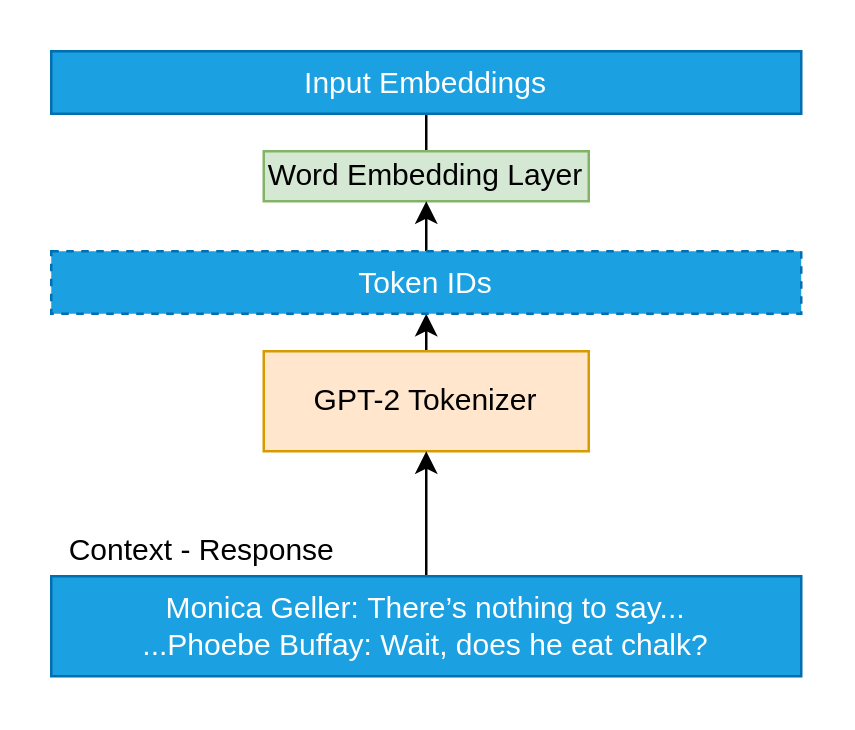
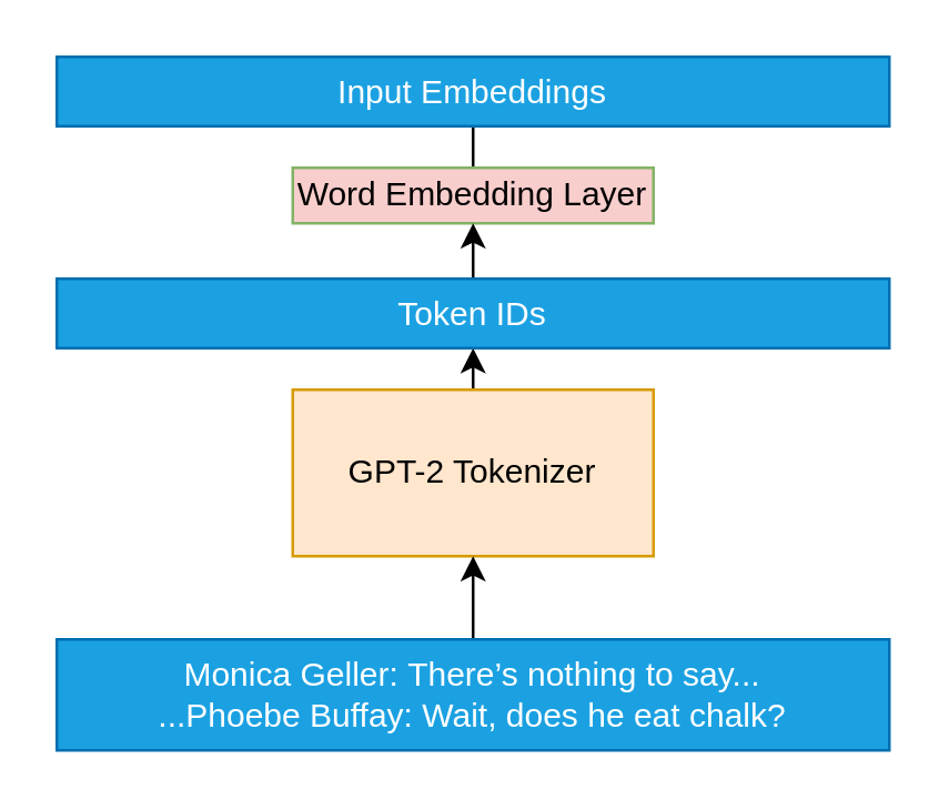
- <mxCell id="5" value="Word Embedding Layer" style="rounded=0;whiteSpace=wrap;html=1;fillColor=#d5e8d4;strokeColor=#82b366;" parent="1" vertex="1"><mxGeometry x="105" y="60" width="130" height="20" as="geometry" /></mxCell>
+ <mxCell id="5" value="Word Embedding Layer" style="rounded=0;whiteSpace=wrap;html=1;fillColor=#f8cecc;strokeColor=#82b366;" parent="1" vertex="1"><mxGeometry x="105" y="60" width="130" height="20" as="geometry" /></mxCell>
- <mxCell id="8" value="Token IDs" style="rounded=0;whiteSpace=wrap;html=1;fillColor=#1ba1e2;strokeColor=#006EAF;fontColor=#ffffff;dashed=1;" vertex="1" parent="1"><mxGeometry x="20" y="100" width="300" height="25" as="geometry" /></mxCell>
+ <mxCell id="8" value="Token IDs" style="rounded=0;whiteSpace=wrap;html=1;fillColor=#1ba1e2;strokeColor=#006EAF;fontColor=#ffffff;" vertex="1" parent="1"><mxGeometry x="20" y="100" width="300" height="25" as="geometry" /></mxCell>
- <mxCell id="3" value="GPT-2 Tokenizer" style="rounded=0;whiteSpace=wrap;html=1;fillColor=#ffe6cc;strokeColor=#d79b00;" parent="1" vertex="1"><mxGeometry x="105" y="140" width="130" height="40" as="geometry" /></mxCell>
+ <mxCell id="3" value="GPT-2 Tokenizer" style="rounded=0;whiteSpace=wrap;html=1;fillColor=#ffe6cc;strokeColor=#d79b00;" parent="1" vertex="1"><mxGeometry x="105" y="140" width="130" height="60" as="geometry" /></mxCell>
- <mxCell id="11" value="Context - Response" style="text;html=1;align=center;verticalAlign=middle;resizable=0;points=[];autosize=1;strokeColor=none;fillColor=none;fontColor=#000000;" parent="1" vertex="1"><mxGeometry x="20" y="210" width="120" height="20" as="geometry" /></mxCell>
